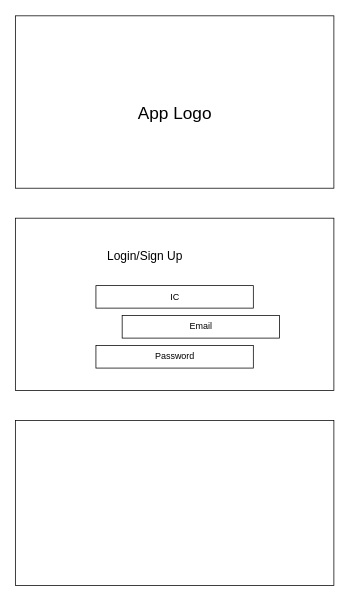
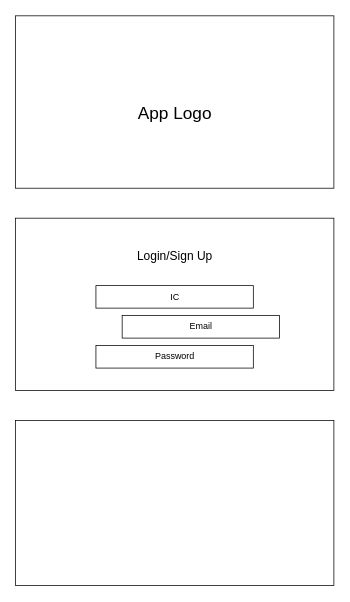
- <mxCell id="5" value="&lt;font style=&quot;font-size: 16px;&quot;&gt;Login/Sign Up&lt;/font&gt;" style="text;html=1;align=center;verticalAlign=middle;whiteSpace=wrap;rounded=0;" vertex="1" parent="1"><mxGeometry x="77.5" y="310" width="230" height="60" as="geometry" /></mxCell>
+ <mxCell id="5" value="&lt;font style=&quot;font-size: 16px;&quot;&gt;Login/Sign Up&lt;/font&gt;" style="text;html=1;align=center;verticalAlign=middle;whiteSpace=wrap;rounded=0;" vertex="1" parent="1"><mxGeometry x="117.5" y="310" width="230" height="60" as="geometry" /></mxCell>
